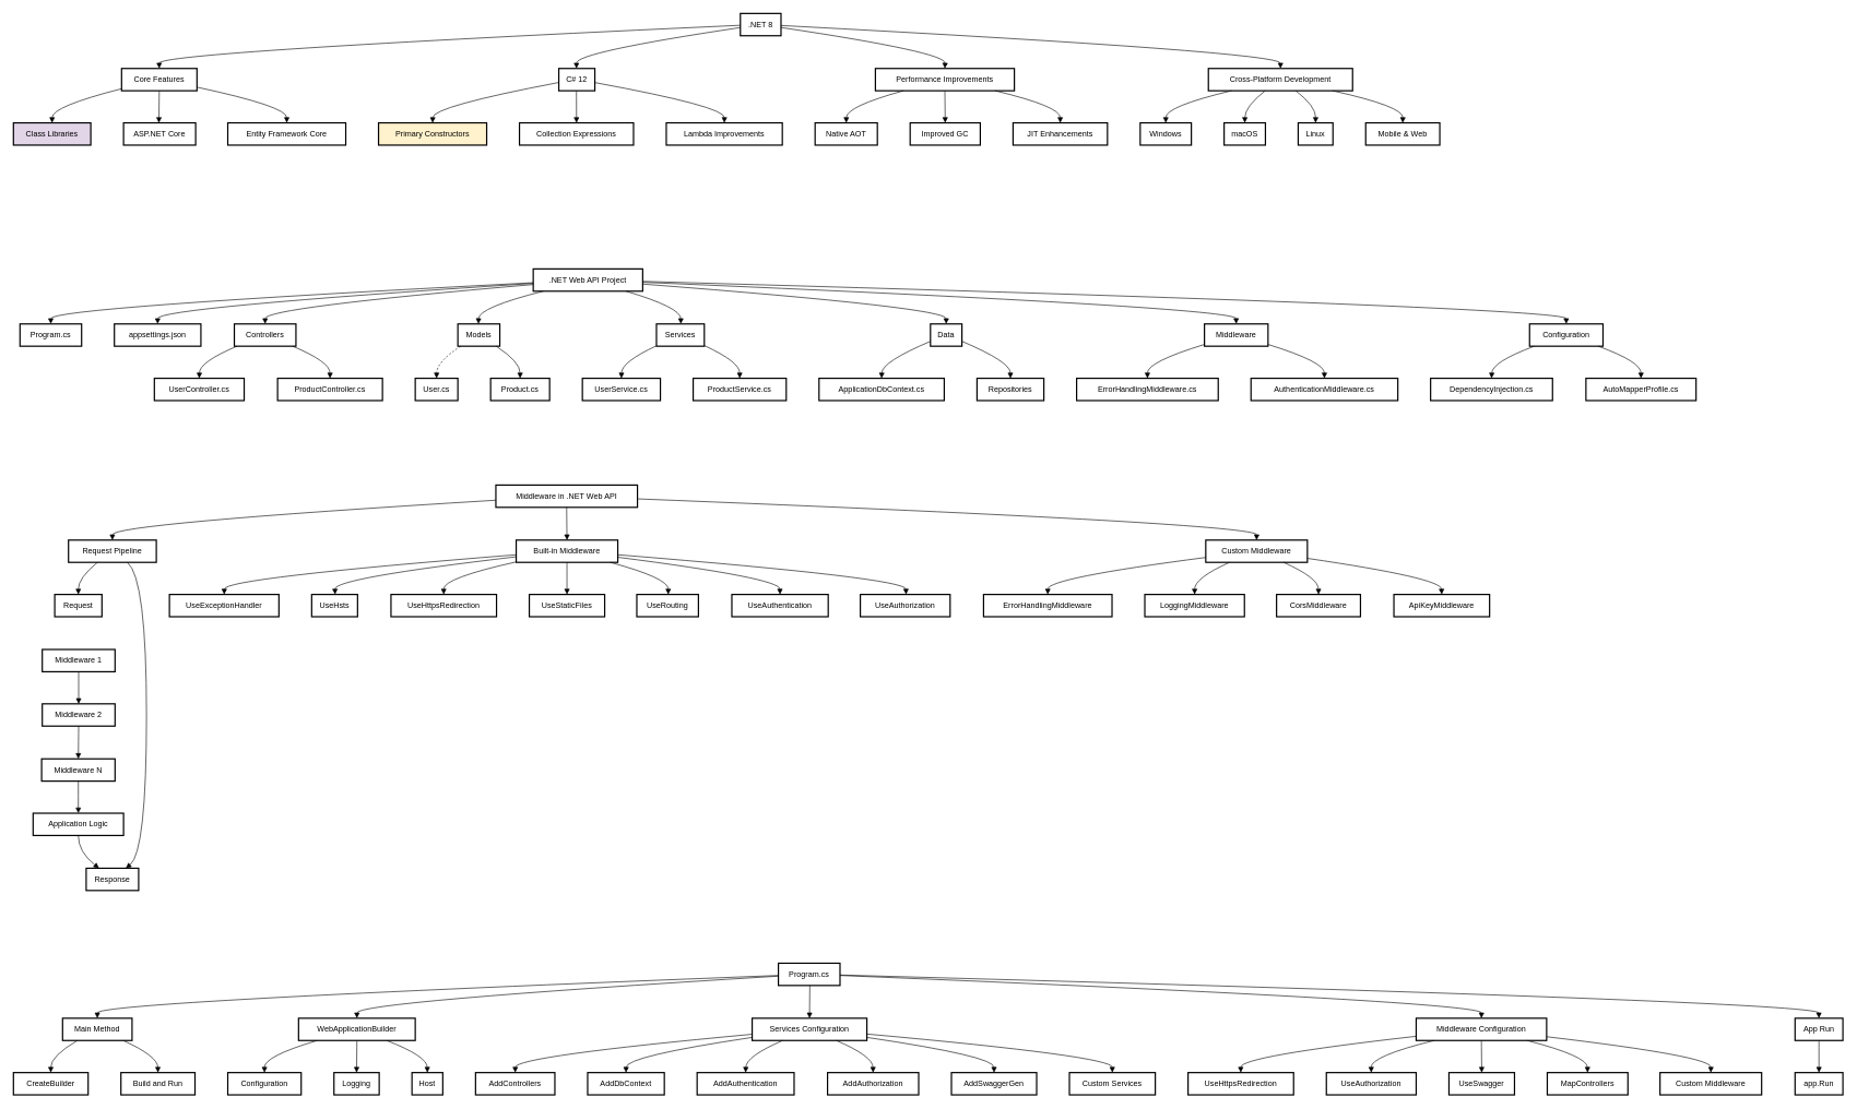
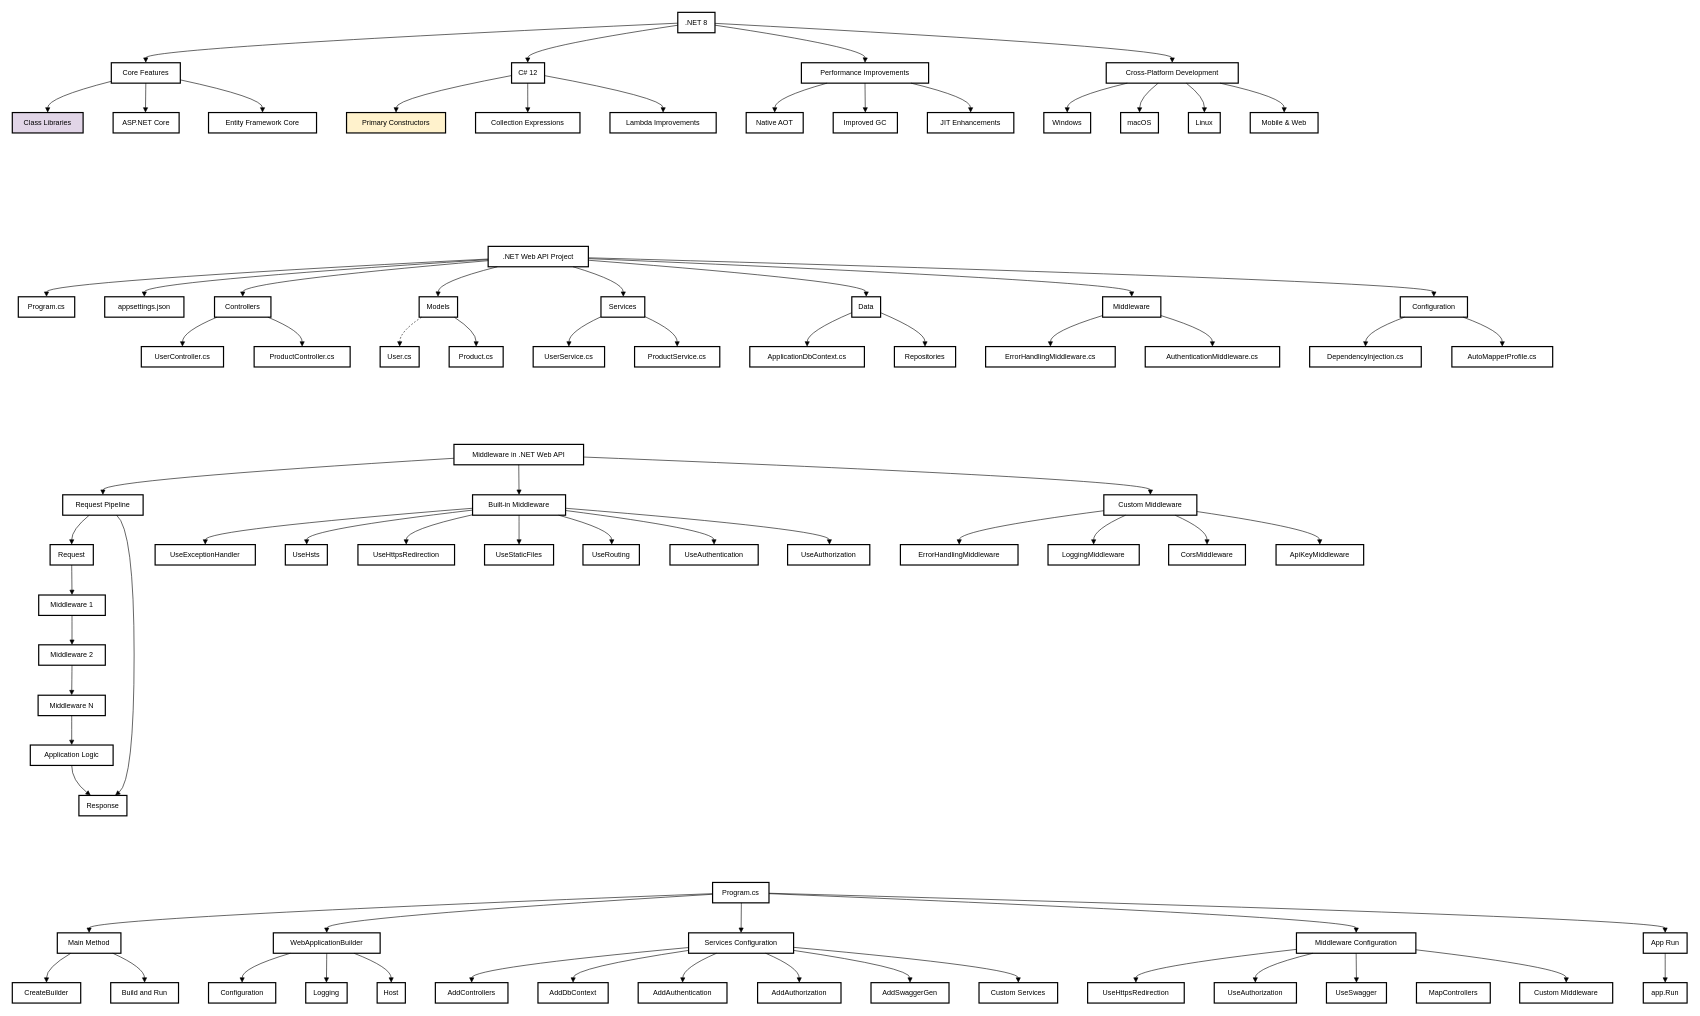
+ <mxCell id="104" value="" style="curved=1;startArrow=none;endArrow=block;exitX=0.5;exitY=0.99;entryX=0.5;entryY=-0.01;rounded=0;" edge="1" parent="1" source="82" target="84"><mxGeometry relative="1" as="geometry"><Array as="points" /></mxGeometry></mxCell>
- <mxCell id="162" value="" style="curved=1;startArrow=none;endArrow=block;exitX=0.83;exitY=0.97;entryX=0.5;entryY=0;rounded=0;" edge="1" parent="1" source="124" target="140"><mxGeometry relative="1" as="geometry"><Array as="points"><mxPoint x="2421" y="1612" /></Array></mxGeometry></mxCell>
